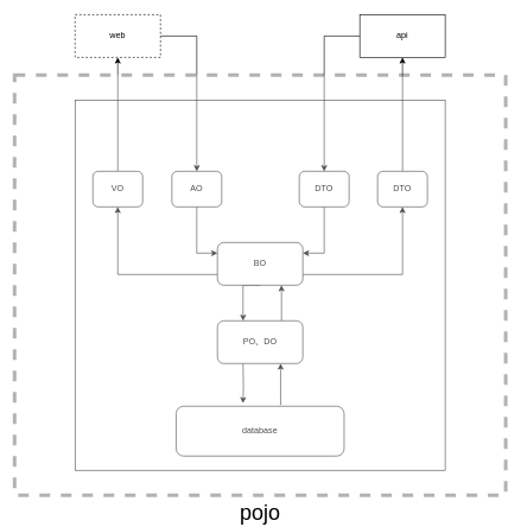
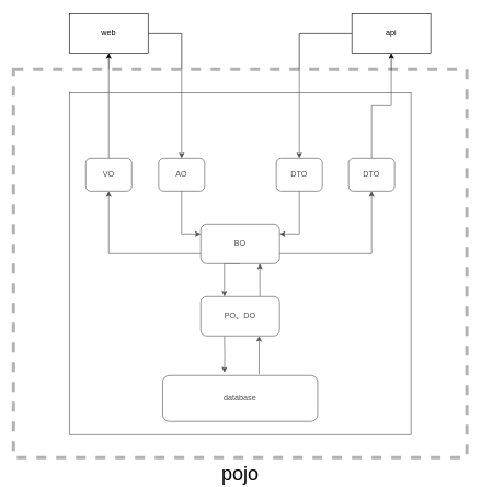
- <mxCell id="6" value="web" style="rounded=0;whiteSpace=wrap;html=1;dashed=1;" parent="1" vertex="1"><mxGeometry x="105" y="20" width="120" height="60" as="geometry" /></mxCell>
+ <mxCell id="6" value="web" style="rounded=0;whiteSpace=wrap;html=1;" parent="1" vertex="1"><mxGeometry x="105" y="20" width="120" height="60" as="geometry" /></mxCell>
- <mxCell id="8" value="api" style="rounded=0;whiteSpace=wrap;html=1;" parent="1" vertex="1"><mxGeometry x="505" y="20" width="120" height="60" as="geometry" /></mxCell>
+ <mxCell id="8" value="api" style="rounded=0;whiteSpace=wrap;html=1;" parent="1" vertex="1"><mxGeometry x="535" y="20" width="120" height="60" as="geometry" /></mxCell>
